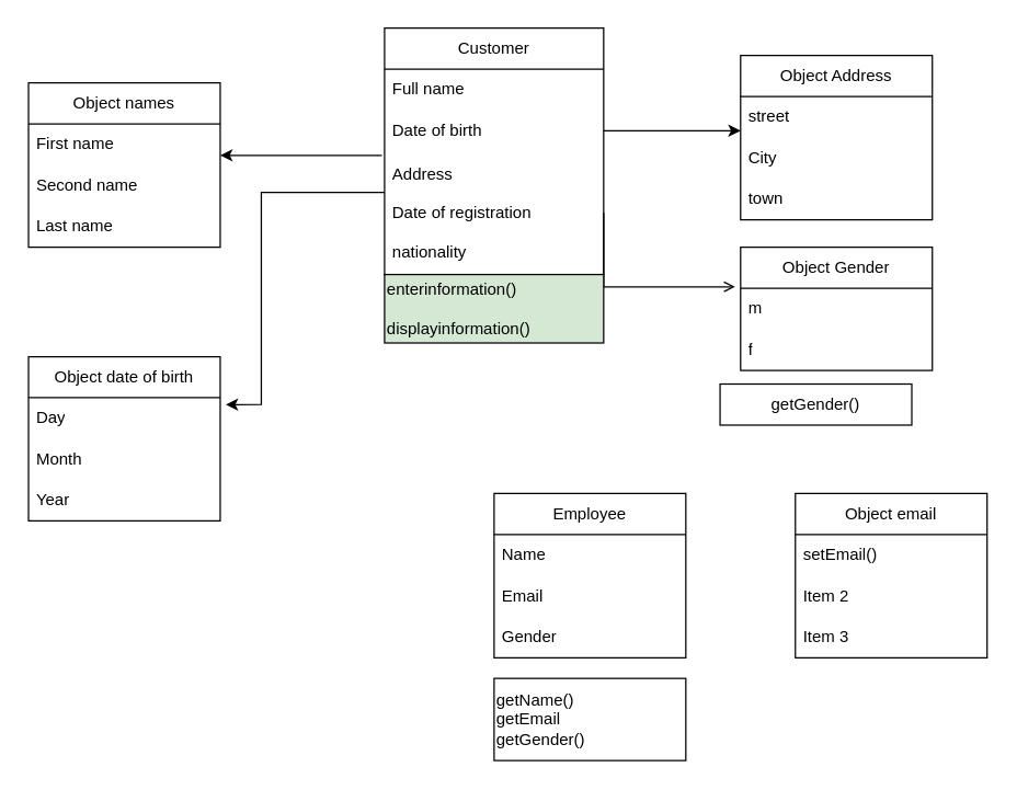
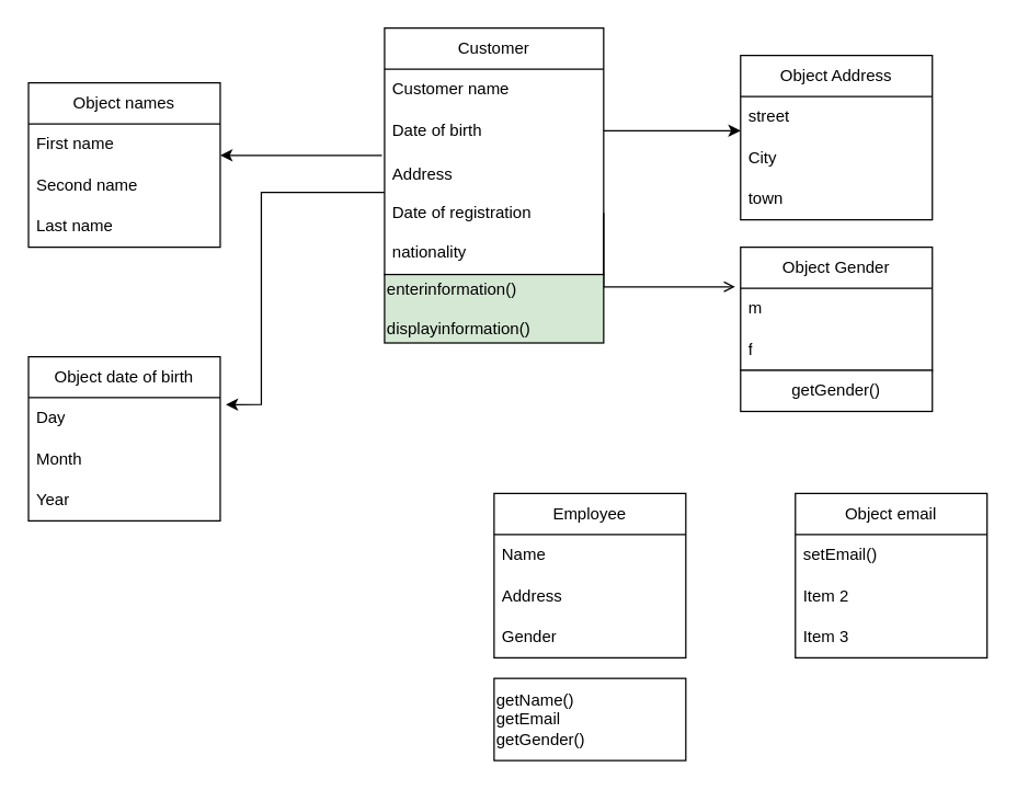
- <mxCell id="3" value="Full name" style="text;strokeColor=none;fillColor=none;align=left;verticalAlign=middle;spacingLeft=4;spacingRight=4;overflow=hidden;points=[[0,0.5],[1,0.5]];portConstraint=eastwest;rotatable=0;whiteSpace=wrap;html=1;" vertex="1" parent="2"><mxGeometry y="30" width="160" height="30" as="geometry" /></mxCell>
+ <mxCell id="3" value="Customer name" style="text;strokeColor=none;fillColor=none;align=left;verticalAlign=middle;spacingLeft=4;spacingRight=4;overflow=hidden;points=[[0,0.5],[1,0.5]];portConstraint=eastwest;rotatable=0;whiteSpace=wrap;html=1;" vertex="1" parent="2"><mxGeometry y="30" width="160" height="30" as="geometry" /></mxCell>
- <mxCell id="26" value="getGender()" style="rounded=0;whiteSpace=wrap;html=1;" vertex="1" parent="1"><mxGeometry x="525" y="280" width="140" height="30" as="geometry" /></mxCell>
+ <mxCell id="26" value="getGender()" style="rounded=0;whiteSpace=wrap;html=1;" vertex="1" parent="1"><mxGeometry x="540" y="270" width="140" height="30" as="geometry" /></mxCell>
- <mxCell id="8" value="Email" style="text;strokeColor=none;fillColor=none;align=left;verticalAlign=middle;spacingLeft=4;spacingRight=4;overflow=hidden;points=[[0,0.5],[1,0.5]];portConstraint=eastwest;rotatable=0;whiteSpace=wrap;html=1;" vertex="1" parent="6"><mxGeometry y="60" width="140" height="30" as="geometry" /></mxCell>
+ <mxCell id="8" value="Address" style="text;strokeColor=none;fillColor=none;align=left;verticalAlign=middle;spacingLeft=4;spacingRight=4;overflow=hidden;points=[[0,0.5],[1,0.5]];portConstraint=eastwest;rotatable=0;whiteSpace=wrap;html=1;" vertex="1" parent="6"><mxGeometry y="60" width="140" height="30" as="geometry" /></mxCell>
